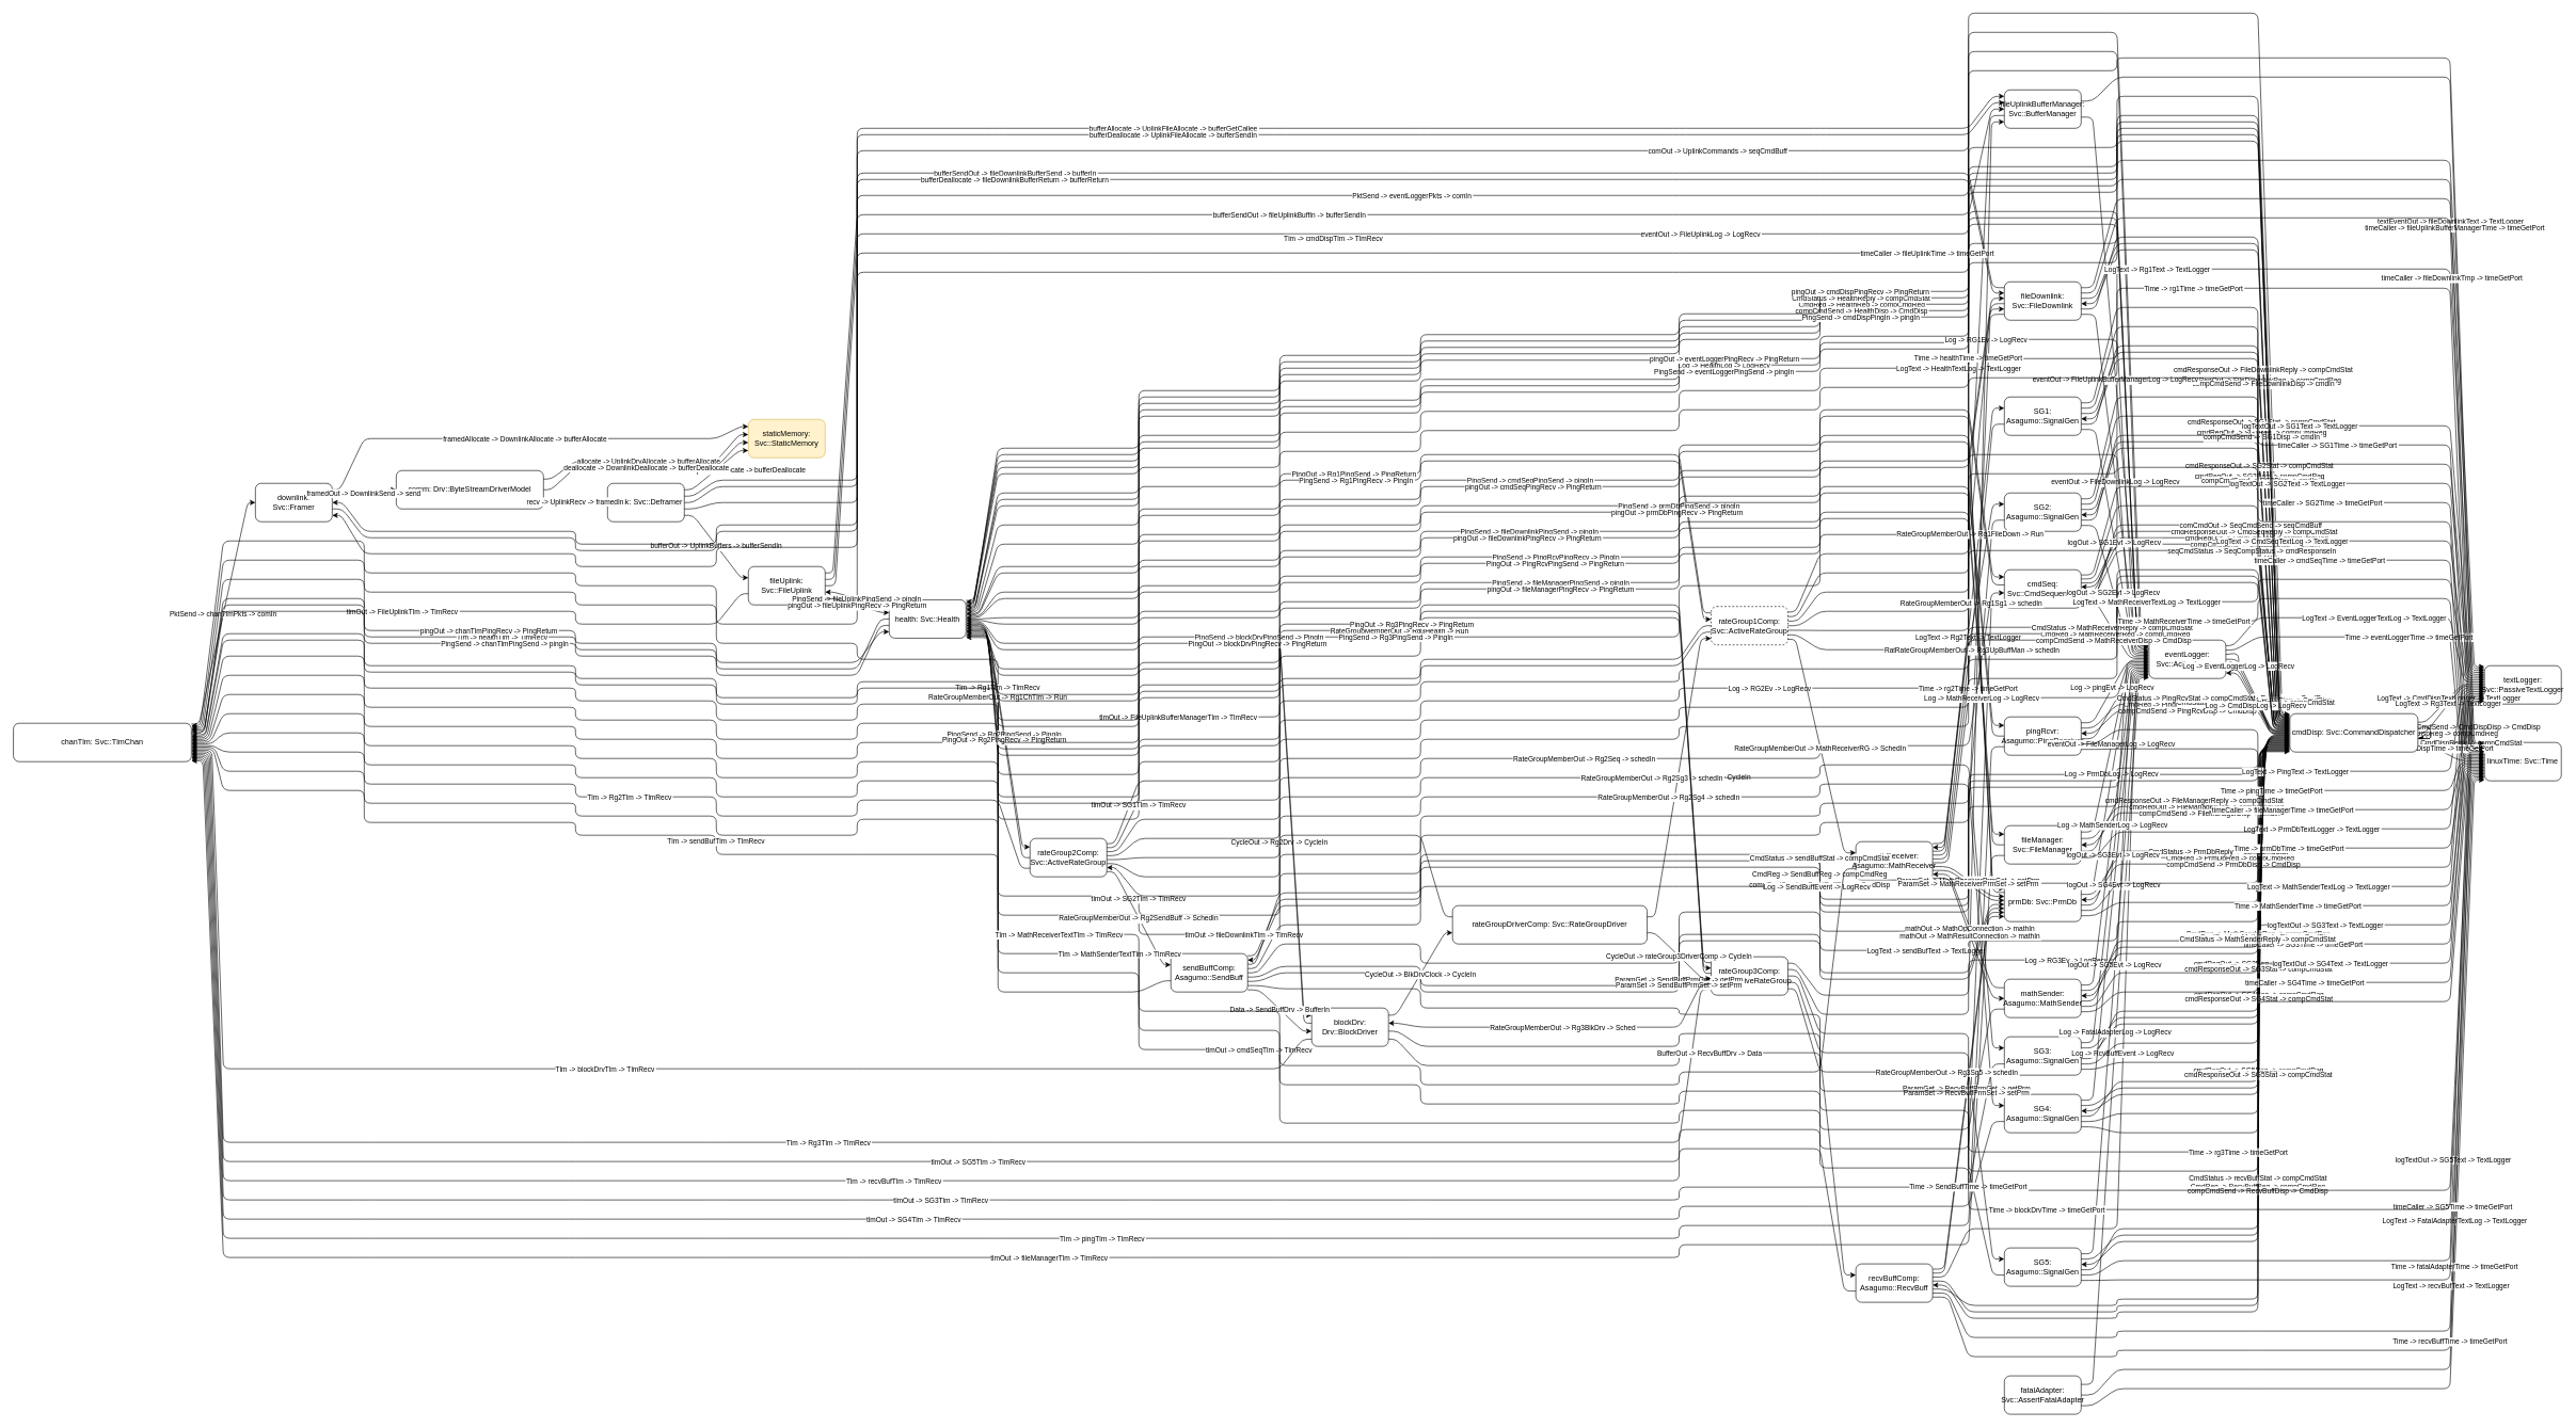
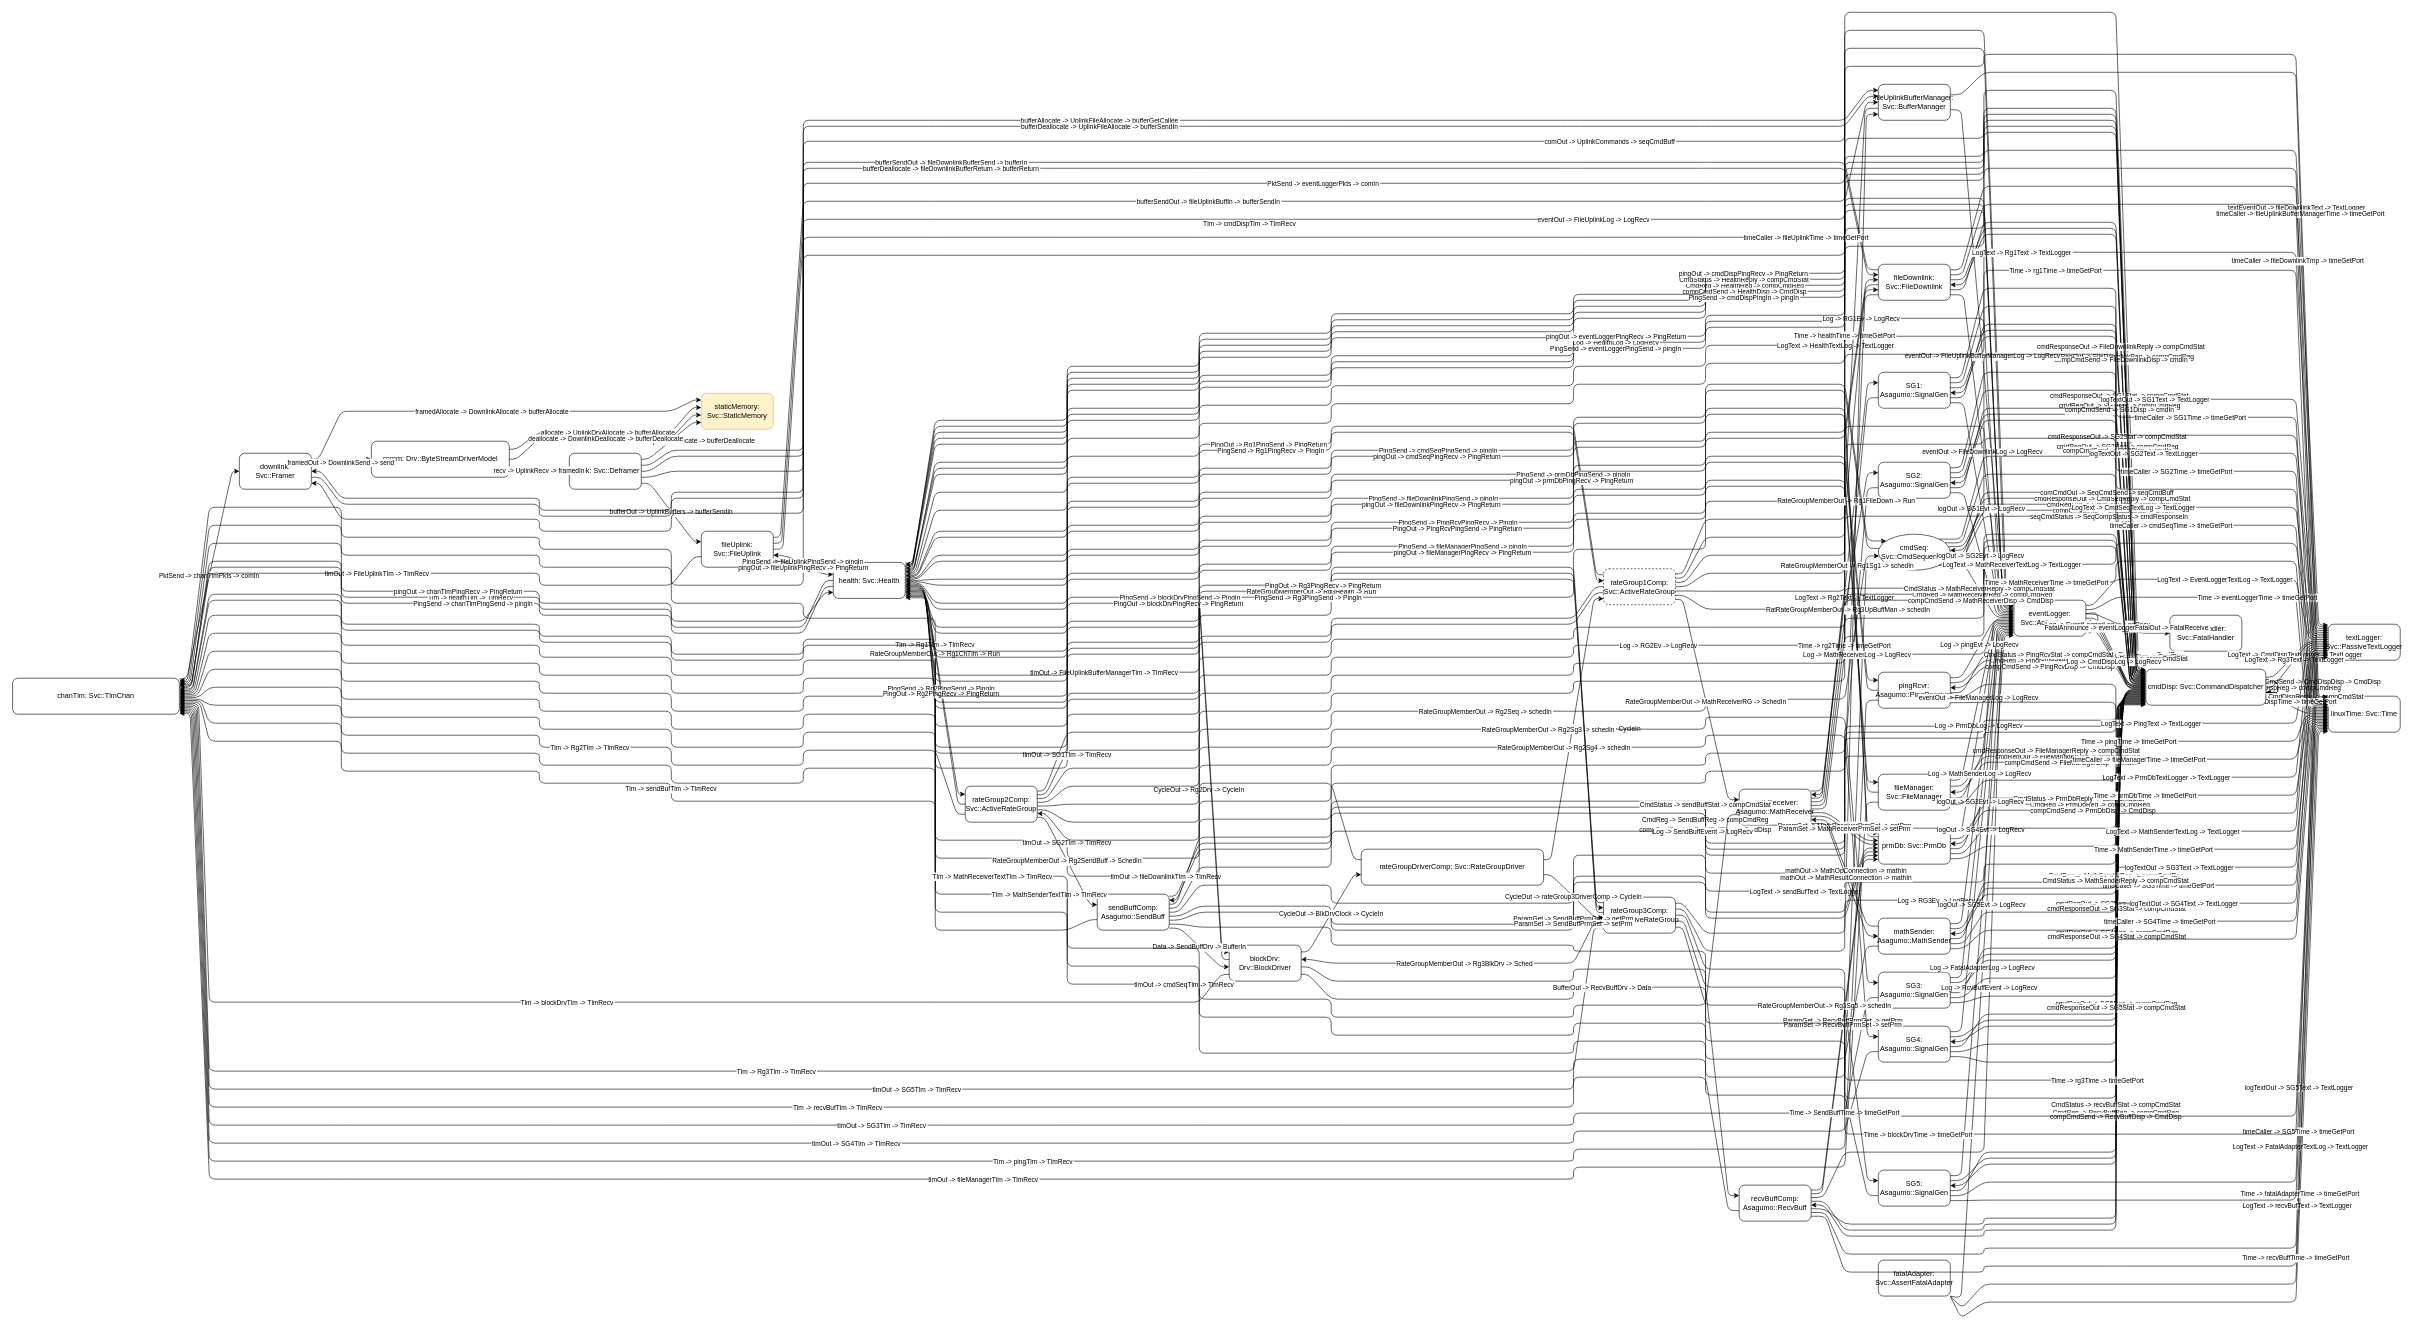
- <mxCell id="4" value="cmdSeq: Svc::CmdSequencer" style="rounded=1;whiteSpace=wrap;html=1;" parent="1" vertex="1"><mxGeometry x="3130.02" y="890" width="120" height="60" as="geometry" /></mxCell>
+ <mxCell id="4" value="cmdSeq: Svc::CmdSequencer" style="ellipse;whiteSpace=wrap;html=1;" parent="1" vertex="1"><mxGeometry x="3130.02" y="890" width="120" height="60" as="geometry" /></mxCell>
+ <mxCell id="222" value="FatalAnnounce -&gt; eventLoggerFatalOut -&gt; FatalReceive" style="endArrow=classic;noEdgeStyle=1;orthogonal=1;" parent="1" source="5" target="13" edge="1"><mxGeometry relative="1" as="geometry"><Array as="points"><mxPoint x="3492.02" y="1022.857" /><mxPoint x="3564.02" y="1055" /></Array></mxGeometry></mxCell>
+ <mxCell id="13" value="fatalHandler: Svc::FatalHandler" style="rounded=1;whiteSpace=wrap;html=1;" parent="1" vertex="1"><mxGeometry x="3616.02" y="1025" width="120" height="60" as="geometry" /></mxCell>
- <mxCell id="12" value="fatalAdapter: Svc::AssertFatalAdapter" style="rounded=1;whiteSpace=wrap;html=1;" parent="1" vertex="1"><mxGeometry x="3130.02" y="2150" width="120" height="60" as="geometry" /></mxCell>
+ <mxCell id="12" value="fatalAdapter: Svc::AssertFatalAdapter" style="rounded=1;whiteSpace=wrap;html=1;" parent="1" vertex="1"><mxGeometry x="3130.02" y="2100" width="120" height="60" as="geometry" /></mxCell>
